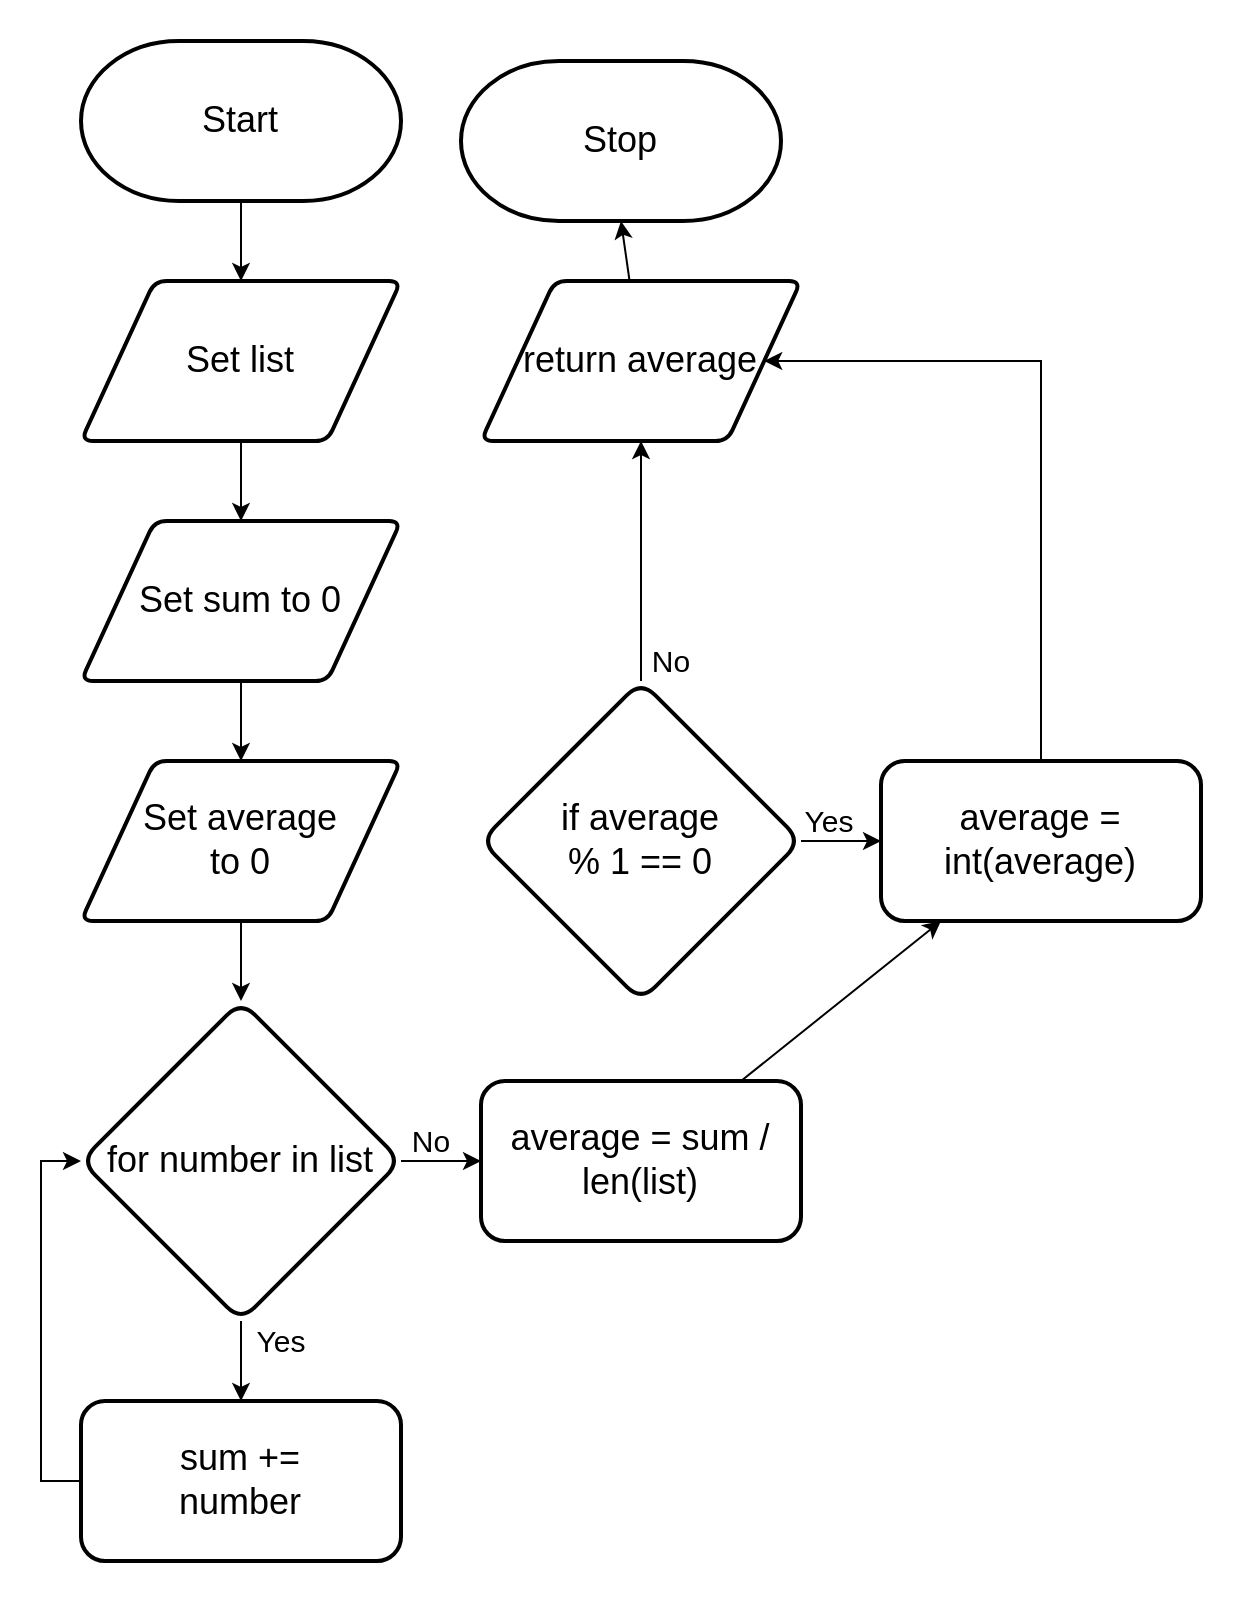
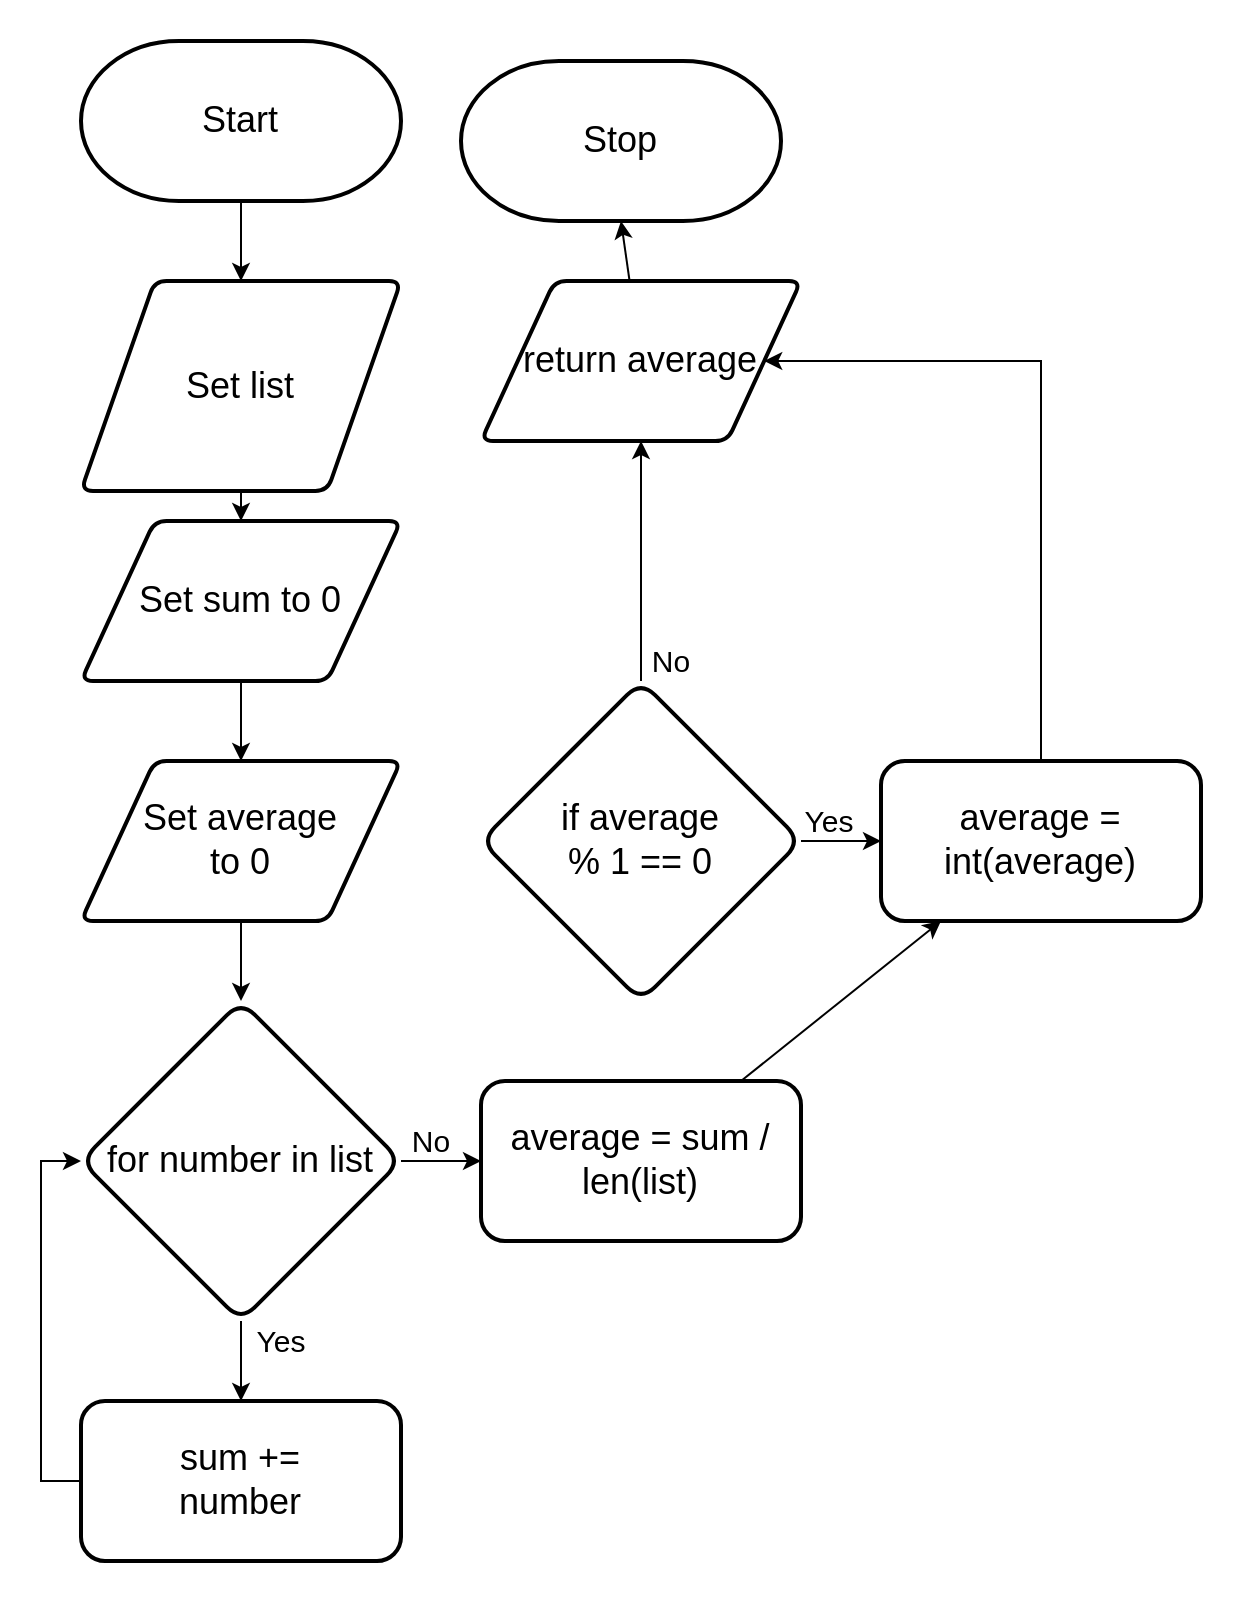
- <mxCell id="6" value="Set list" style="shape=parallelogram;html=1;strokeWidth=2;perimeter=parallelogramPerimeter;whiteSpace=wrap;rounded=1;arcSize=12;size=0.23;fontSize=18;" parent="1" vertex="1"><mxGeometry x="40" y="140" width="160" height="80" as="geometry" /></mxCell>
+ <mxCell id="6" value="Set list" style="shape=parallelogram;html=1;strokeWidth=2;perimeter=parallelogramPerimeter;whiteSpace=wrap;rounded=1;arcSize=12;size=0.23;fontSize=18;" parent="1" vertex="1"><mxGeometry x="40" y="140" width="160" height="105" as="geometry" /></mxCell>
